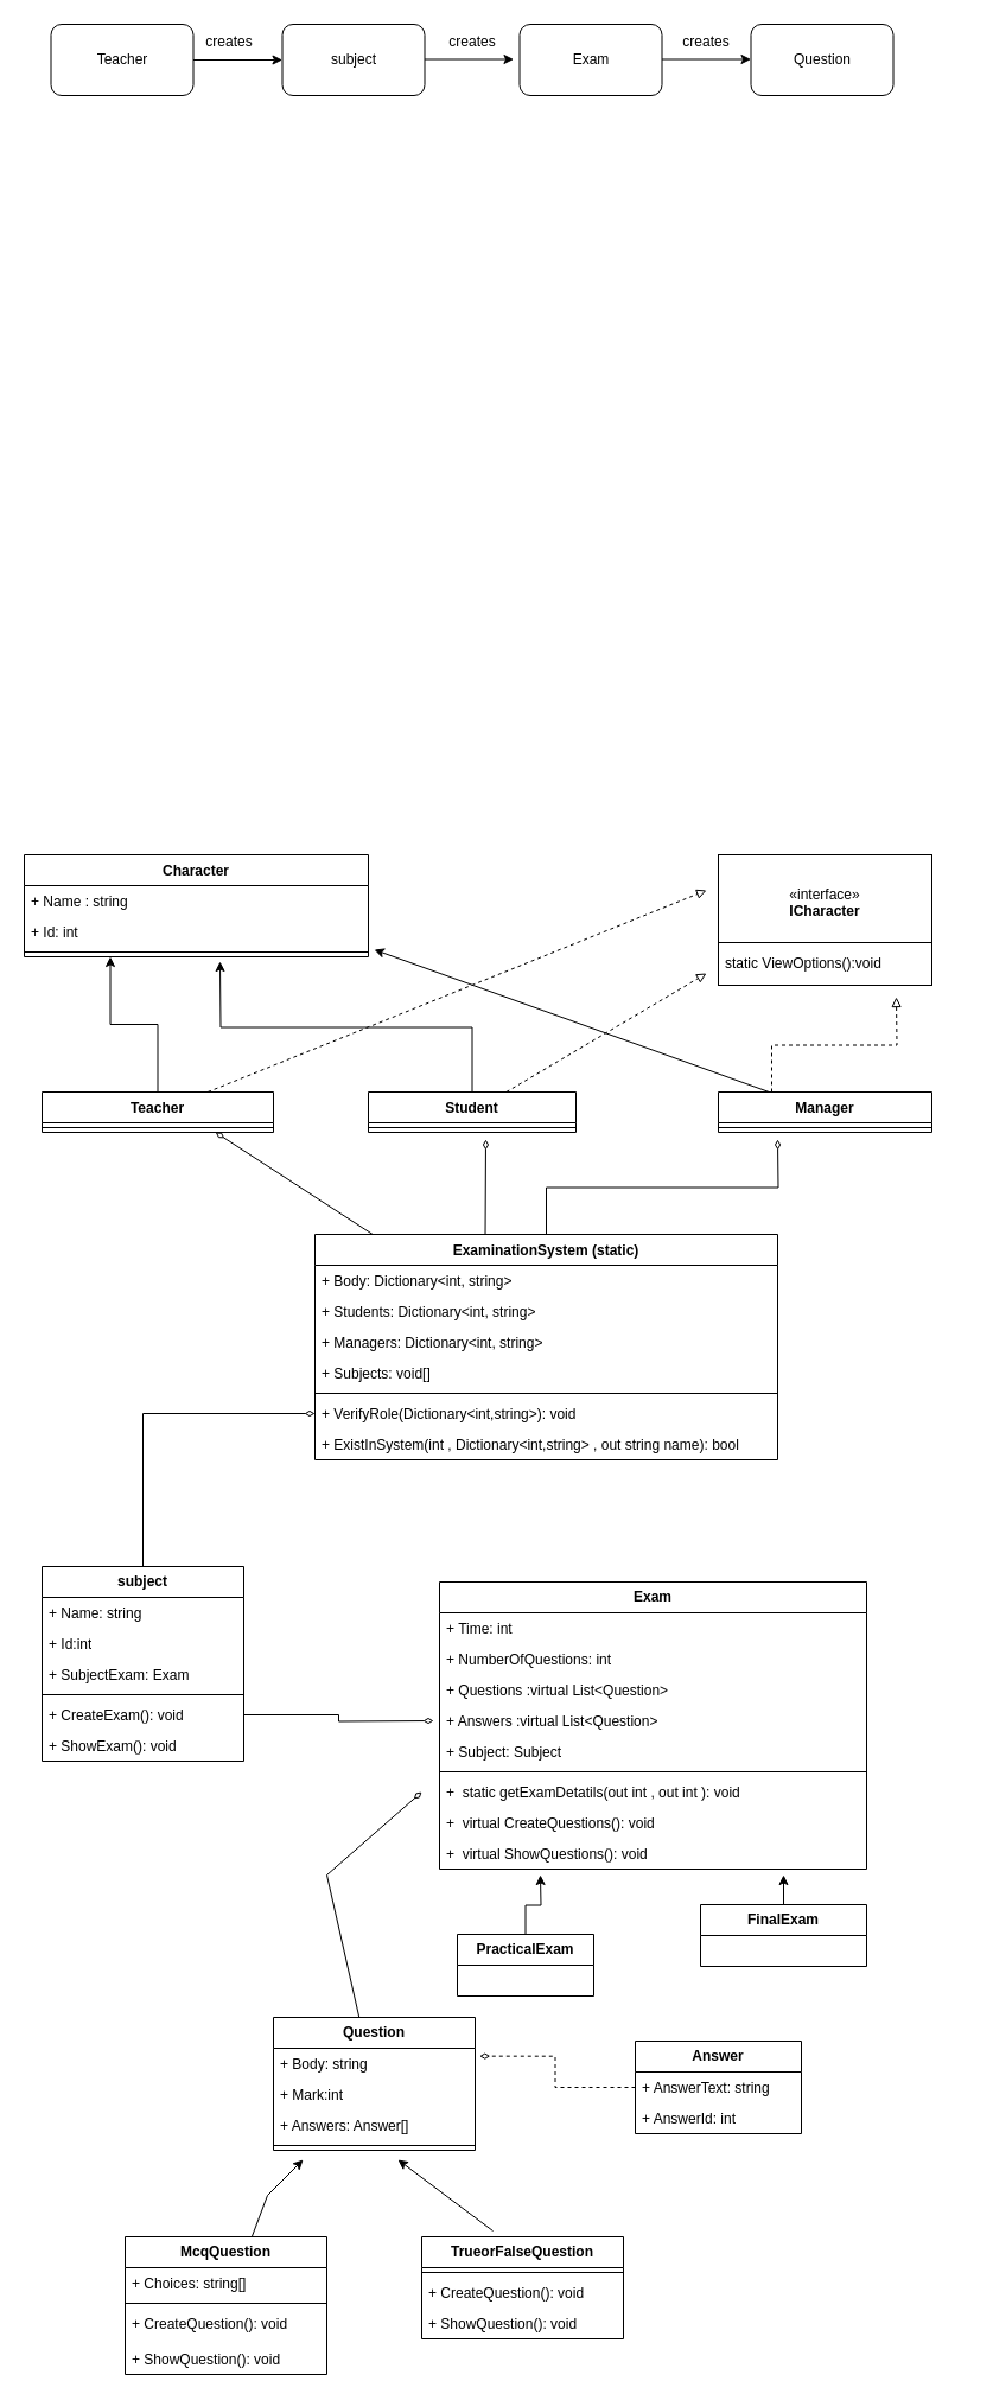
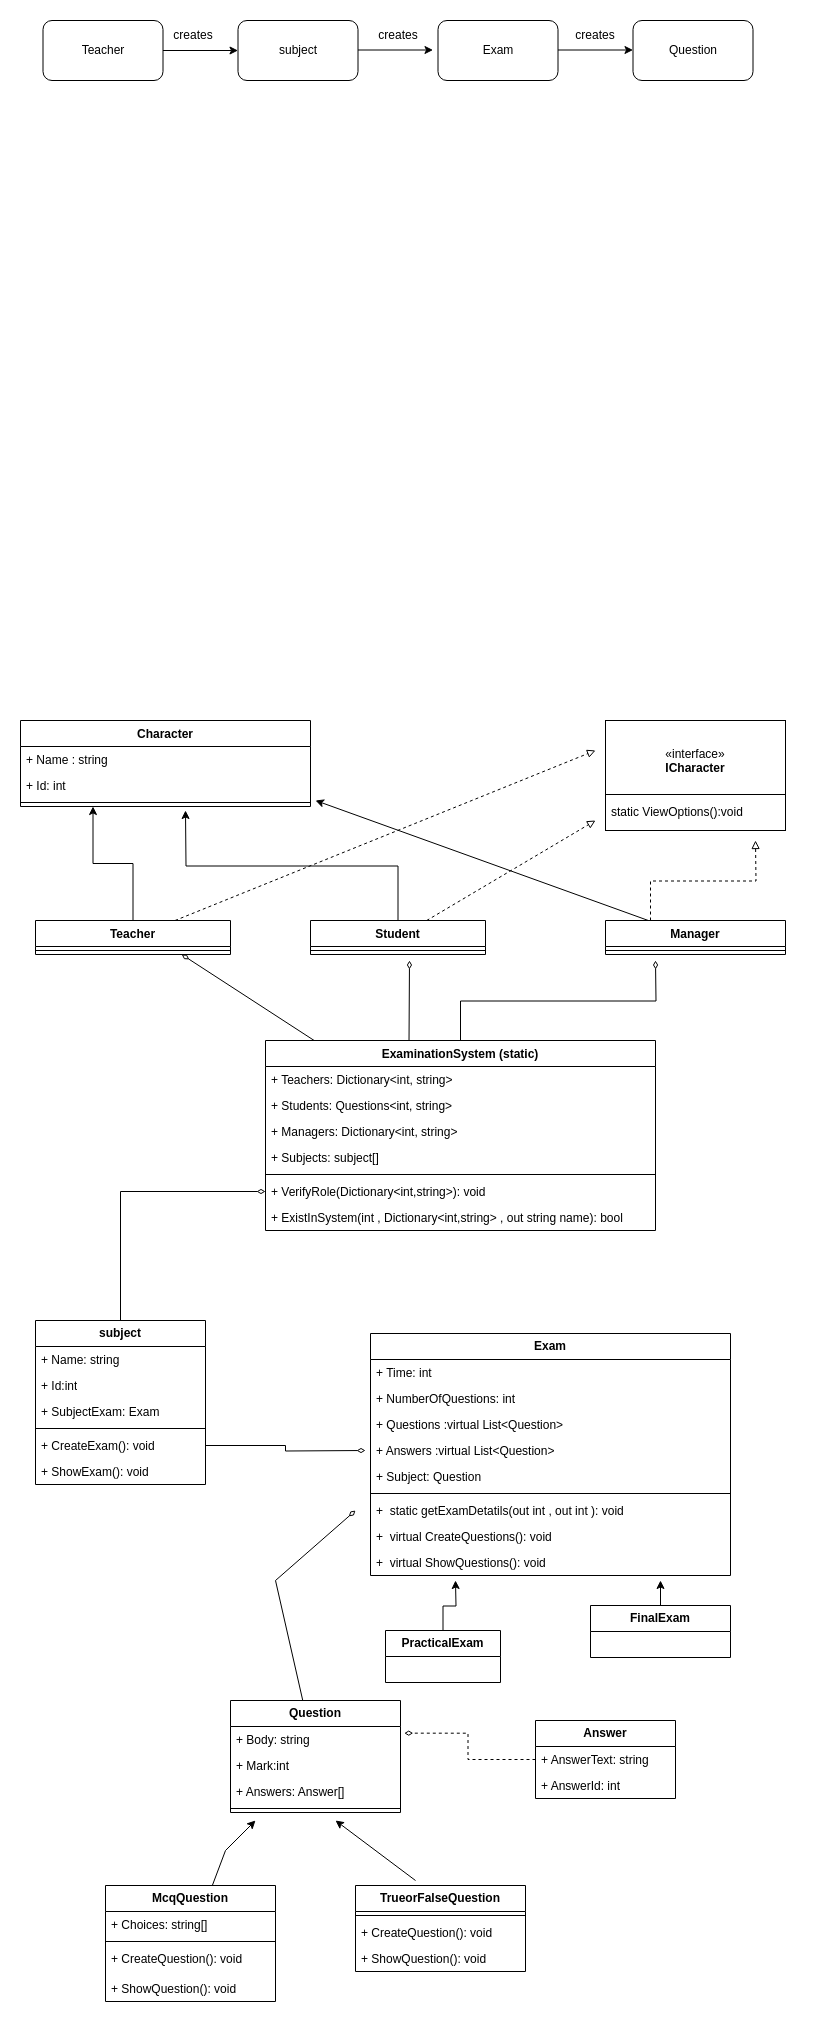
- <mxCell id="13" value="+ Body:&amp;nbsp;Dictionary&amp;lt;int, string&amp;gt;" style="text;strokeColor=none;fillColor=none;align=left;verticalAlign=top;spacingLeft=4;spacingRight=4;overflow=hidden;rotatable=0;points=[[0,0.5],[1,0.5]];portConstraint=eastwest;whiteSpace=wrap;html=1;" vertex="1" parent="12"><mxGeometry y="26" width="390" height="26" as="geometry" /></mxCell>
+ <mxCell id="13" value="+ Teachers:&amp;nbsp;Dictionary&amp;lt;int, string&amp;gt;" style="text;strokeColor=none;fillColor=none;align=left;verticalAlign=top;spacingLeft=4;spacingRight=4;overflow=hidden;rotatable=0;points=[[0,0.5],[1,0.5]];portConstraint=eastwest;whiteSpace=wrap;html=1;" vertex="1" parent="12"><mxGeometry y="26" width="390" height="26" as="geometry" /></mxCell>
- <mxCell id="14" value="+ Students:&amp;nbsp;Dictionary&amp;lt;int, string&amp;gt;" style="text;strokeColor=none;fillColor=none;align=left;verticalAlign=top;spacingLeft=4;spacingRight=4;overflow=hidden;rotatable=0;points=[[0,0.5],[1,0.5]];portConstraint=eastwest;whiteSpace=wrap;html=1;" vertex="1" parent="12"><mxGeometry y="52" width="390" height="26" as="geometry" /></mxCell>
+ <mxCell id="14" value="+ Students:&amp;nbsp;Questions&amp;lt;int, string&amp;gt;" style="text;strokeColor=none;fillColor=none;align=left;verticalAlign=top;spacingLeft=4;spacingRight=4;overflow=hidden;rotatable=0;points=[[0,0.5],[1,0.5]];portConstraint=eastwest;whiteSpace=wrap;html=1;" vertex="1" parent="12"><mxGeometry y="52" width="390" height="26" as="geometry" /></mxCell>
- <mxCell id="16" value="+ Subjects: void[]" style="text;strokeColor=none;fillColor=none;align=left;verticalAlign=top;spacingLeft=4;spacingRight=4;overflow=hidden;rotatable=0;points=[[0,0.5],[1,0.5]];portConstraint=eastwest;whiteSpace=wrap;html=1;" vertex="1" parent="12"><mxGeometry y="104" width="390" height="26" as="geometry" /></mxCell>
+ <mxCell id="16" value="+ Subjects: subject[]" style="text;strokeColor=none;fillColor=none;align=left;verticalAlign=top;spacingLeft=4;spacingRight=4;overflow=hidden;rotatable=0;points=[[0,0.5],[1,0.5]];portConstraint=eastwest;whiteSpace=wrap;html=1;" vertex="1" parent="12"><mxGeometry y="104" width="390" height="26" as="geometry" /></mxCell>
- <mxCell id="53" value="+ Subject: Subject" style="text;strokeColor=none;fillColor=none;align=left;verticalAlign=top;spacingLeft=4;spacingRight=4;overflow=hidden;rotatable=0;points=[[0,0.5],[1,0.5]];portConstraint=eastwest;whiteSpace=wrap;html=1;" vertex="1" parent="48"><mxGeometry y="130" width="360" height="26" as="geometry" /></mxCell>
+ <mxCell id="53" value="+ Subject: Question" style="text;strokeColor=none;fillColor=none;align=left;verticalAlign=top;spacingLeft=4;spacingRight=4;overflow=hidden;rotatable=0;points=[[0,0.5],[1,0.5]];portConstraint=eastwest;whiteSpace=wrap;html=1;" vertex="1" parent="48"><mxGeometry y="130" width="360" height="26" as="geometry" /></mxCell>
